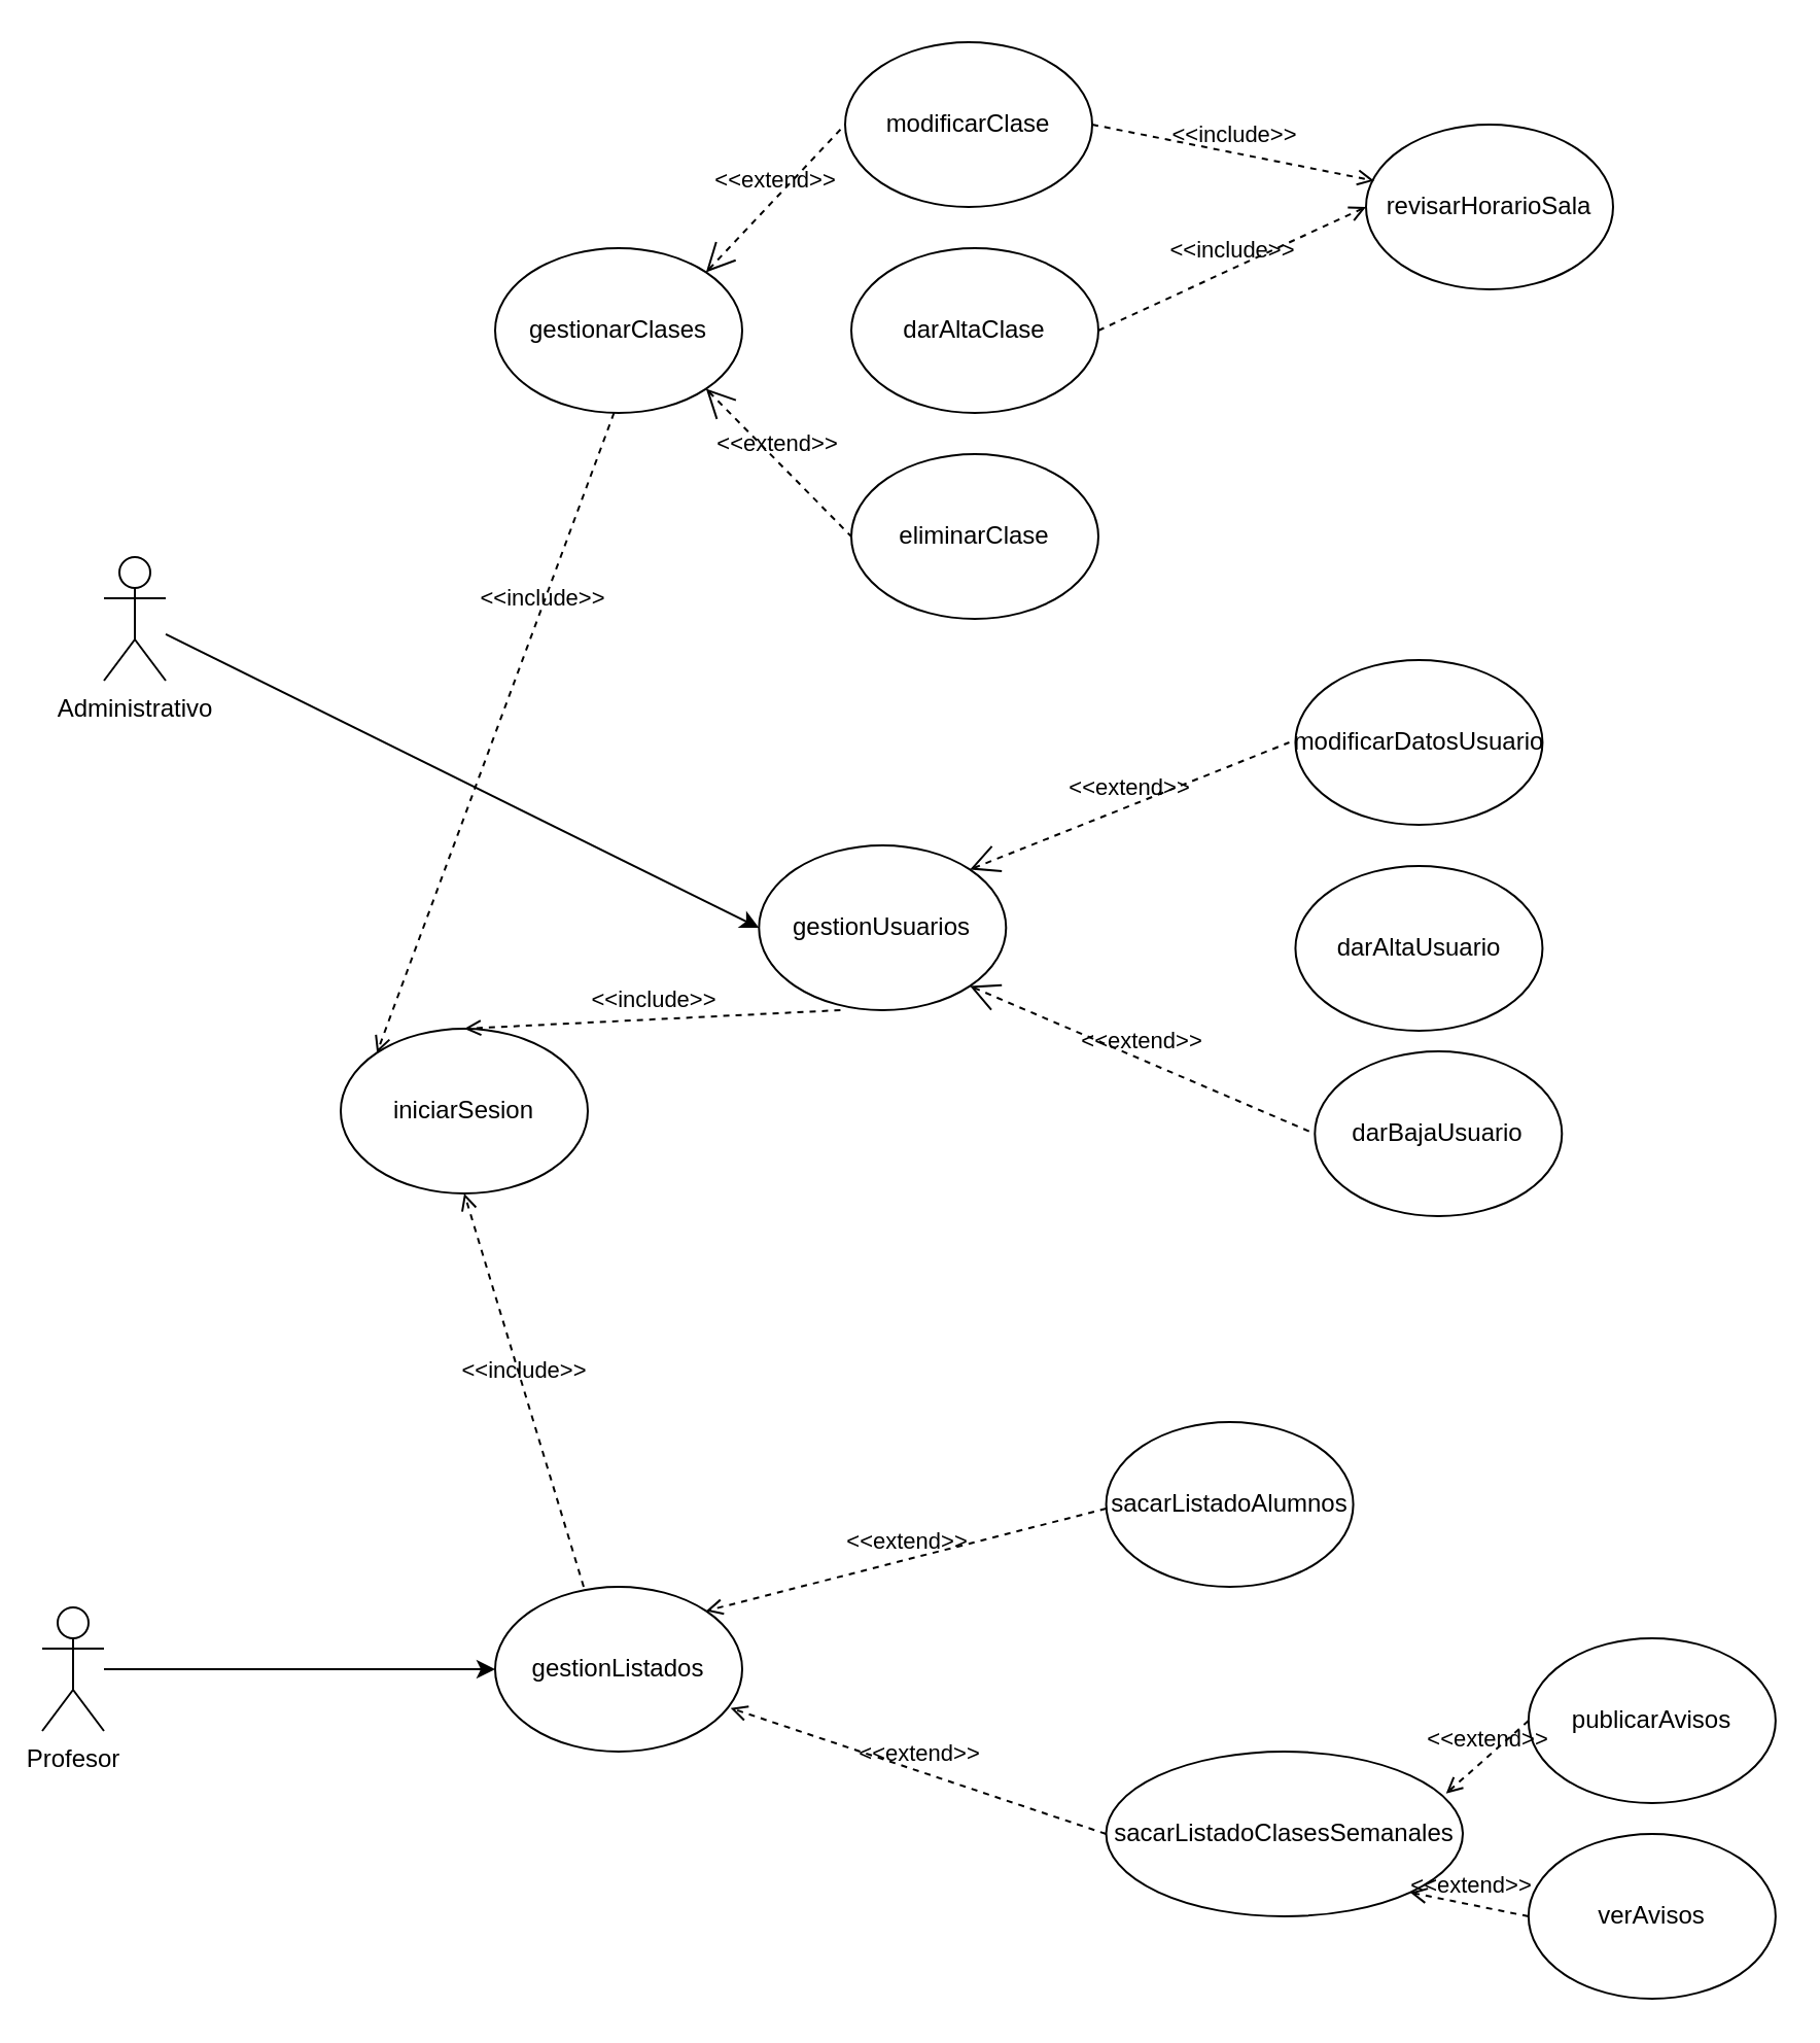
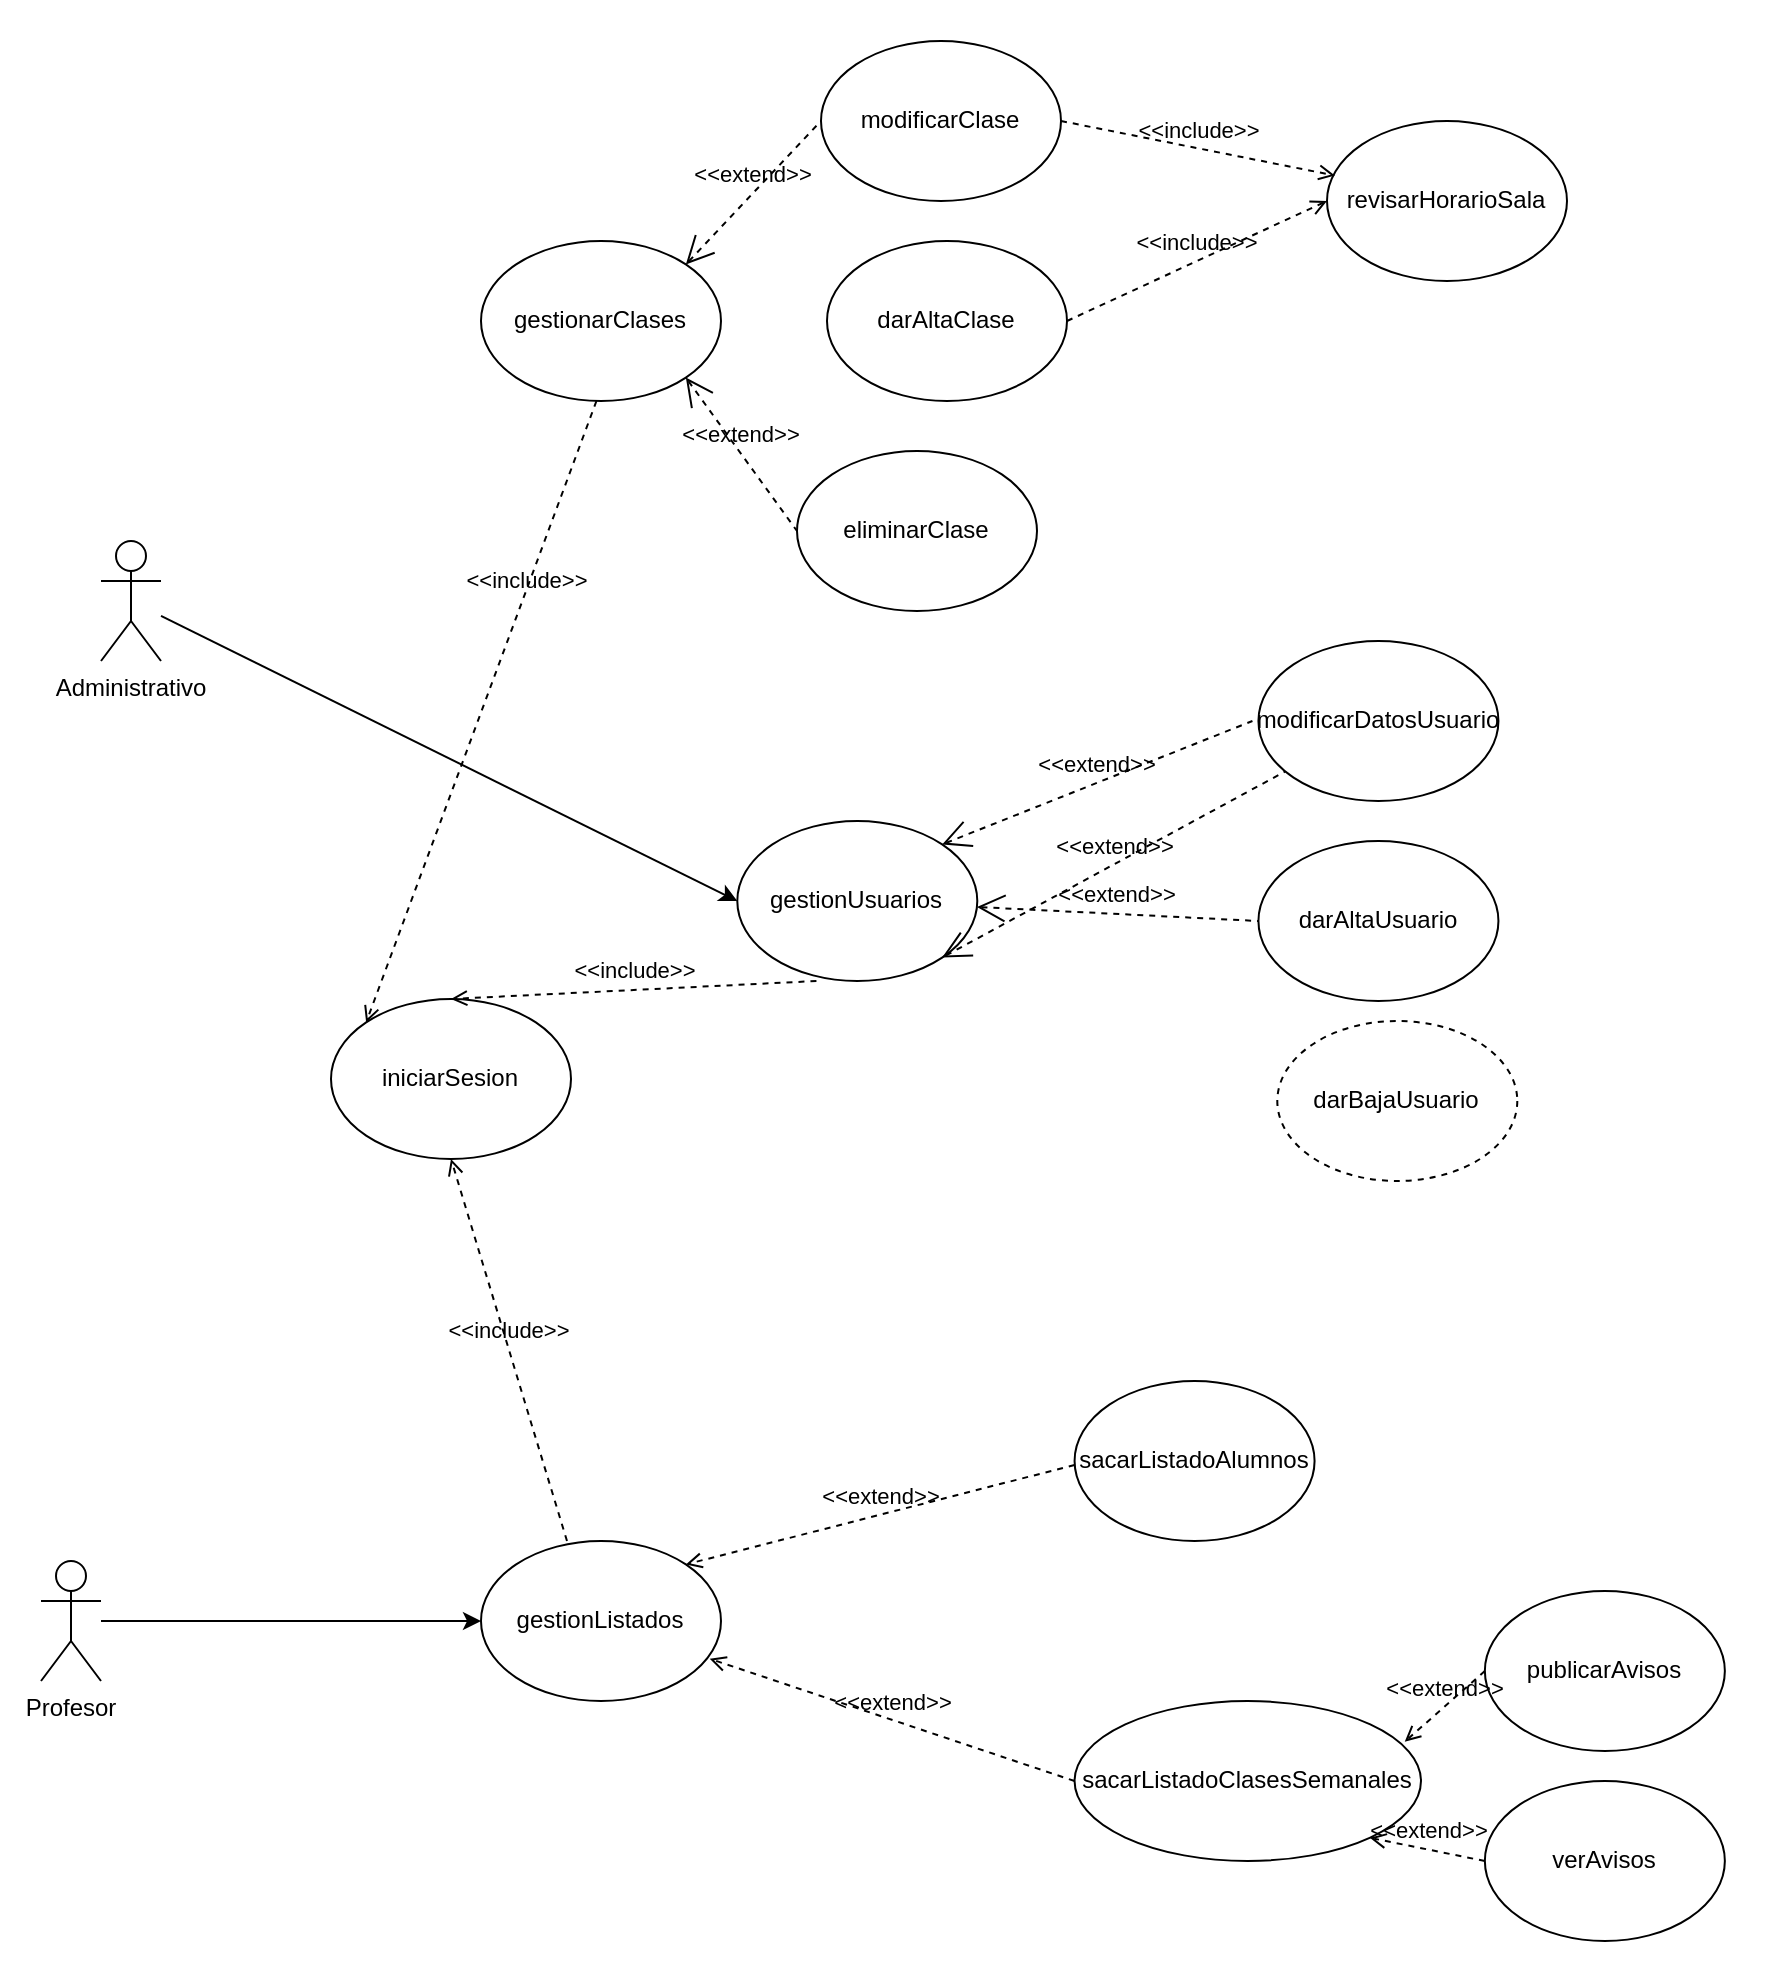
- <mxCell id="8" value="eliminarClase" style="ellipse;whiteSpace=wrap;html=1;" vertex="1" parent="1"><mxGeometry x="413" y="220" width="120" height="80" as="geometry" /></mxCell>
+ <mxCell id="8" value="eliminarClase" style="ellipse;whiteSpace=wrap;html=1;" vertex="1" parent="1"><mxGeometry x="398" y="225" width="120" height="80" as="geometry" /></mxCell>
+ <mxCell id="31" value="&amp;lt;&amp;lt;extend&amp;gt;&amp;gt;" style="edgeStyle=none;html=1;startArrow=open;endArrow=none;startSize=12;verticalAlign=bottom;dashed=1;labelBackgroundColor=none;rounded=0;entryX=0;entryY=0.5;entryDx=0;entryDy=0;" edge="1" parent="1" target="30" source="9"><mxGeometry width="160" relative="1" as="geometry"><mxPoint x="588.15" y="460" as="sourcePoint" /><mxPoint x="648.15" y="540" as="targetPoint" /></mxGeometry></mxCell>
- <mxCell id="26" value="&amp;lt;&amp;lt;extend&amp;gt;&amp;gt;" style="edgeStyle=none;html=1;startArrow=open;endArrow=none;startSize=12;verticalAlign=bottom;dashed=1;labelBackgroundColor=none;rounded=0;exitX=1;exitY=1;exitDx=0;exitDy=0;entryX=0;entryY=0.5;entryDx=0;entryDy=0;" edge="1" parent="1" source="9" target="11"><mxGeometry width="160" relative="1" as="geometry"><mxPoint x="578.19" y="490" as="sourcePoint" /><mxPoint x="638.15" y="530" as="targetPoint" /></mxGeometry></mxCell>
+ <mxCell id="26" value="&amp;lt;&amp;lt;extend&amp;gt;&amp;gt;" style="edgeStyle=none;html=1;startArrow=open;endArrow=none;startSize=12;verticalAlign=bottom;dashed=1;labelBackgroundColor=none;rounded=0;exitX=1;exitY=1;exitDx=0;exitDy=0;" edge="1" parent="1" source="9" target="10"><mxGeometry width="160" relative="1" as="geometry"><mxPoint x="578.19" y="490" as="sourcePoint" /><mxPoint x="638.15" y="530" as="targetPoint" /></mxGeometry></mxCell>
- <mxCell id="11" value="darBajaUsuario" style="ellipse;whiteSpace=wrap;html=1;" vertex="1" parent="1"><mxGeometry x="638.15" y="510" width="120" height="80" as="geometry" /></mxCell>
+ <mxCell id="11" value="darBajaUsuario" style="ellipse;whiteSpace=wrap;html=1;dashed=1;" vertex="1" parent="1"><mxGeometry x="638.15" y="510" width="120" height="80" as="geometry" /></mxCell>
